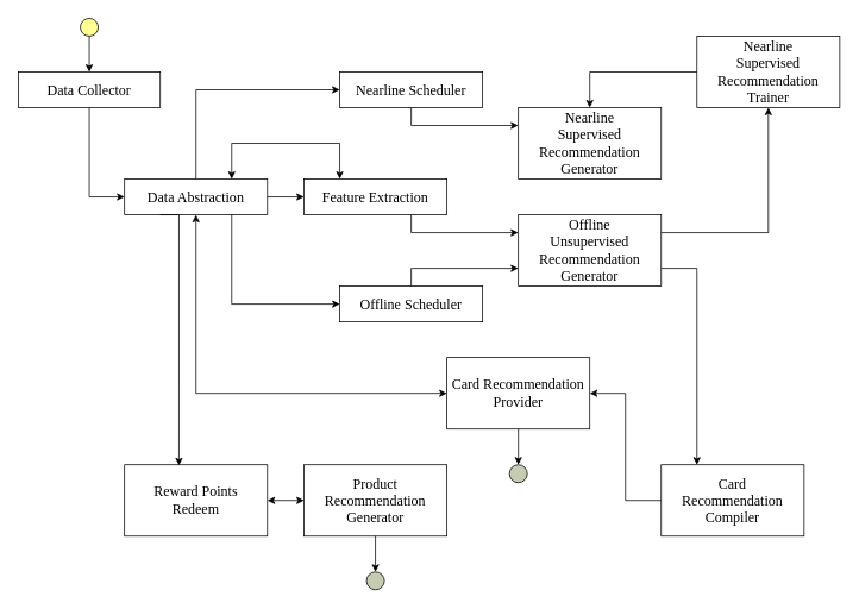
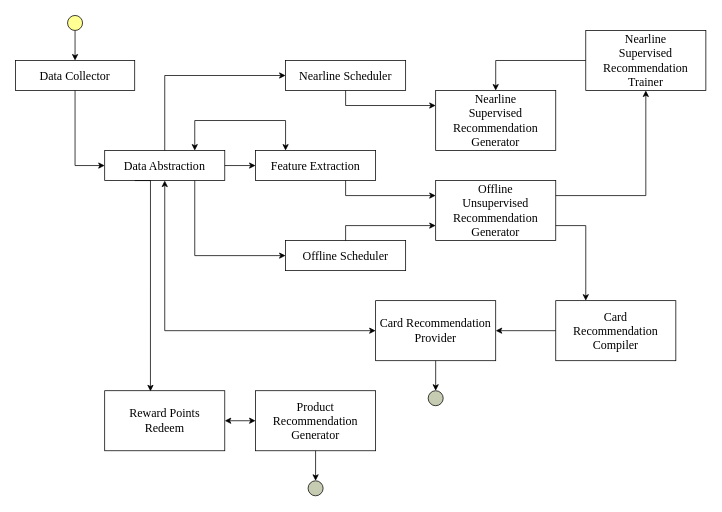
- <mxCell id="20" value="&lt;font style=&quot;font-size: 16px&quot;&gt;Card&lt;br&gt;Recommendation&lt;br&gt;Compiler&lt;br&gt;&lt;/font&gt;" style="rounded=0;whiteSpace=wrap;html=1;strokeWidth=1;fillColor=none;fontFamily=Ubuntu;fontSource=https%3A%2F%2Ffonts.googleapis.com%2Fcss%3Ffamily%3DUbuntu;fontSize=13;" parent="1" vertex="1"><mxGeometry x="740" y="520" width="160" height="80" as="geometry" /></mxCell>
+ <mxCell id="20" value="&lt;font style=&quot;font-size: 16px&quot;&gt;Card&lt;br&gt;Recommendation&lt;br&gt;Compiler&lt;br&gt;&lt;/font&gt;" style="rounded=0;whiteSpace=wrap;html=1;strokeWidth=1;fillColor=none;fontFamily=Ubuntu;fontSource=https%3A%2F%2Ffonts.googleapis.com%2Fcss%3Ffamily%3DUbuntu;fontSize=13;" parent="1" vertex="1"><mxGeometry x="740" y="400" width="160" height="80" as="geometry" /></mxCell>
